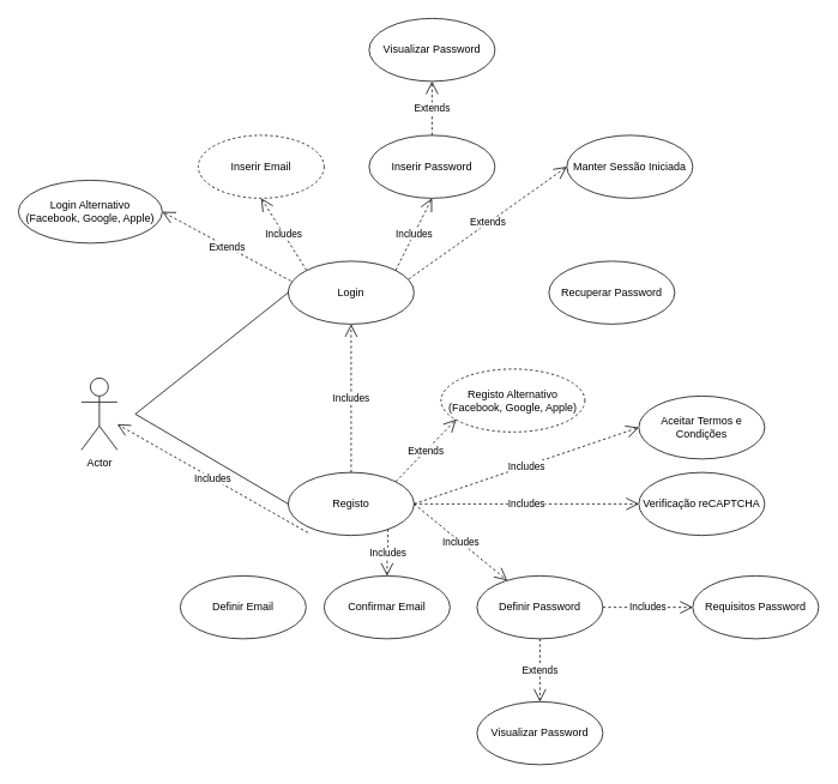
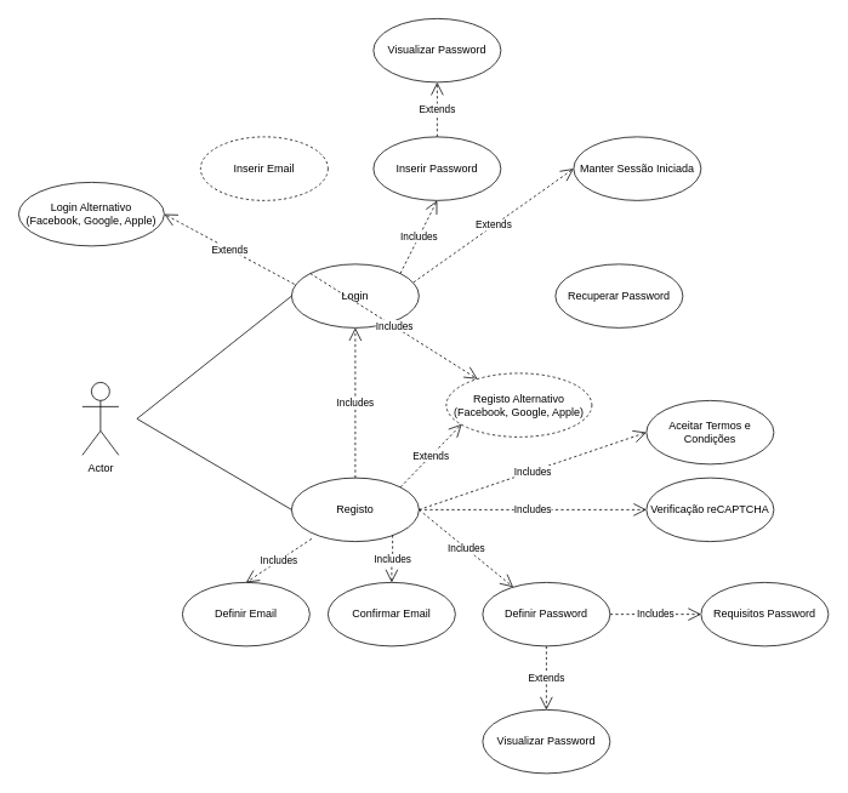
- <mxCell id="19" value="Includes" style="endArrow=open;endSize=12;dashed=1;html=1;rounded=0;exitX=0;exitY=0;exitDx=0;exitDy=0;entryX=0.5;entryY=1;entryDx=0;entryDy=0;" parent="1" source="3" target="20" edge="1"><mxGeometry width="160" relative="1" as="geometry"><mxPoint x="470" y="271.98" as="sourcePoint" /><mxPoint x="627.98" y="270" as="targetPoint" /></mxGeometry></mxCell>
+ <mxCell id="19" value="Includes" style="endArrow=open;endSize=12;dashed=1;html=1;rounded=0;exitX=0;exitY=0;exitDx=0;exitDy=0;" parent="1" source="3" target="16" edge="1"><mxGeometry width="160" relative="1" as="geometry"><mxPoint x="470" y="271.98" as="sourcePoint" /><mxPoint x="627.98" y="270" as="targetPoint" /></mxGeometry></mxCell>
- <mxCell id="11" value="Includes" style="endArrow=open;endSize=12;dashed=1;html=1;rounded=0;exitX=0.157;exitY=0.957;exitDx=0;exitDy=0;exitPerimeter=0;" parent="1" source="4" target="2" edge="1"><mxGeometry width="160" relative="1" as="geometry"><mxPoint x="400" y="535" as="sourcePoint" /><mxPoint x="400" y="370" as="targetPoint" /></mxGeometry></mxCell>
+ <mxCell id="11" value="Includes" style="endArrow=open;endSize=12;dashed=1;html=1;rounded=0;exitX=0.157;exitY=0.957;exitDx=0;exitDy=0;entryX=0.5;entryY=0;entryDx=0;entryDy=0;exitPerimeter=0;" parent="1" source="4" target="8" edge="1"><mxGeometry width="160" relative="1" as="geometry"><mxPoint x="400" y="535" as="sourcePoint" /><mxPoint x="400" y="370" as="targetPoint" /></mxGeometry></mxCell>
